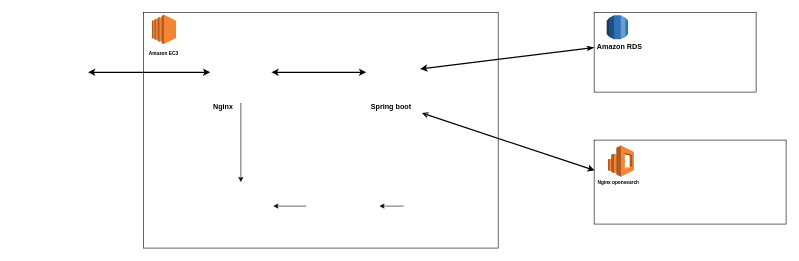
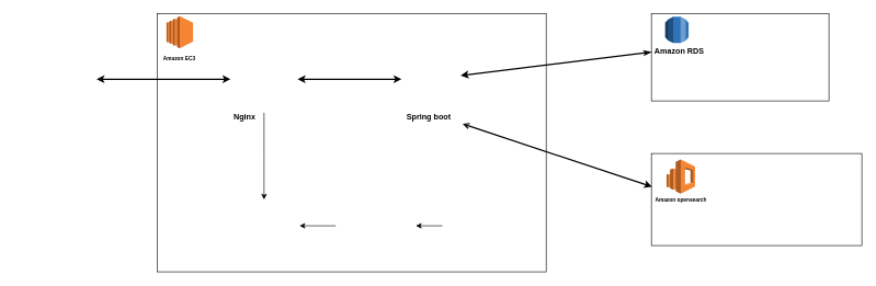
- <mxCell id="24" value="&lt;h1&gt;&lt;font style=&quot;font-size: 8px;&quot;&gt;Nginx opensearch&lt;/font&gt;&lt;/h1&gt;" style="text;html=1;strokeColor=none;fillColor=none;spacing=5;spacingTop=-20;whiteSpace=wrap;overflow=hidden;rounded=0;fontSize=12;fontFamily=Helvetica;fontColor=default;" parent="22" vertex="1"><mxGeometry x="21" y="46" width="90" height="39" as="geometry" /></mxCell>
+ <mxCell id="24" value="&lt;h1&gt;&lt;font style=&quot;font-size: 8px;&quot;&gt;Amazon opensearch&lt;/font&gt;&lt;/h1&gt;" style="text;html=1;strokeColor=none;fillColor=none;spacing=5;spacingTop=-20;whiteSpace=wrap;overflow=hidden;rounded=0;fontSize=12;fontFamily=Helvetica;fontColor=default;" parent="22" vertex="1"><mxGeometry x="21" y="46" width="90" height="39" as="geometry" /></mxCell>
